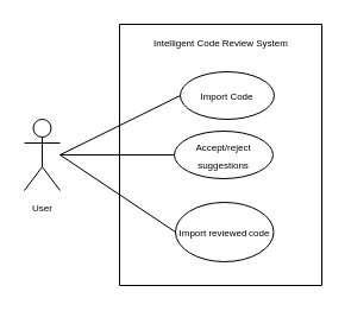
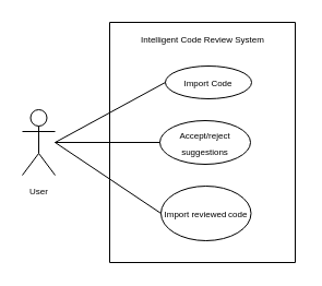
- <mxCell id="4" value="&lt;font style=&quot;font-size: 8px;&quot;&gt;Import Code&lt;/font&gt;" style="ellipse;whiteSpace=wrap;html=1;" vertex="1" parent="1"><mxGeometry x="151" y="60" width="79" height="40" as="geometry" /></mxCell>
+ <mxCell id="4" value="&lt;font style=&quot;font-size: 8px;&quot;&gt;Import Code&lt;/font&gt;" style="ellipse;whiteSpace=wrap;html=1;" vertex="1" parent="1"><mxGeometry x="151" y="60" width="79" height="30" as="geometry" /></mxCell>
